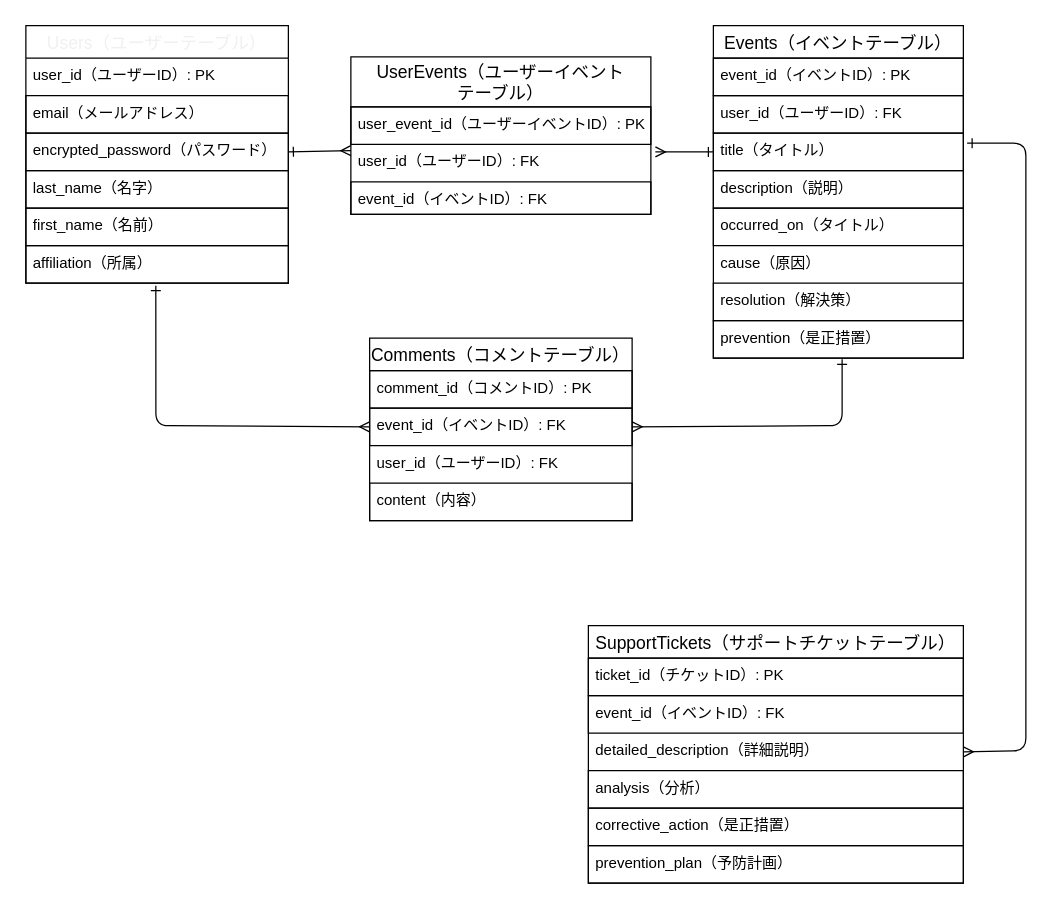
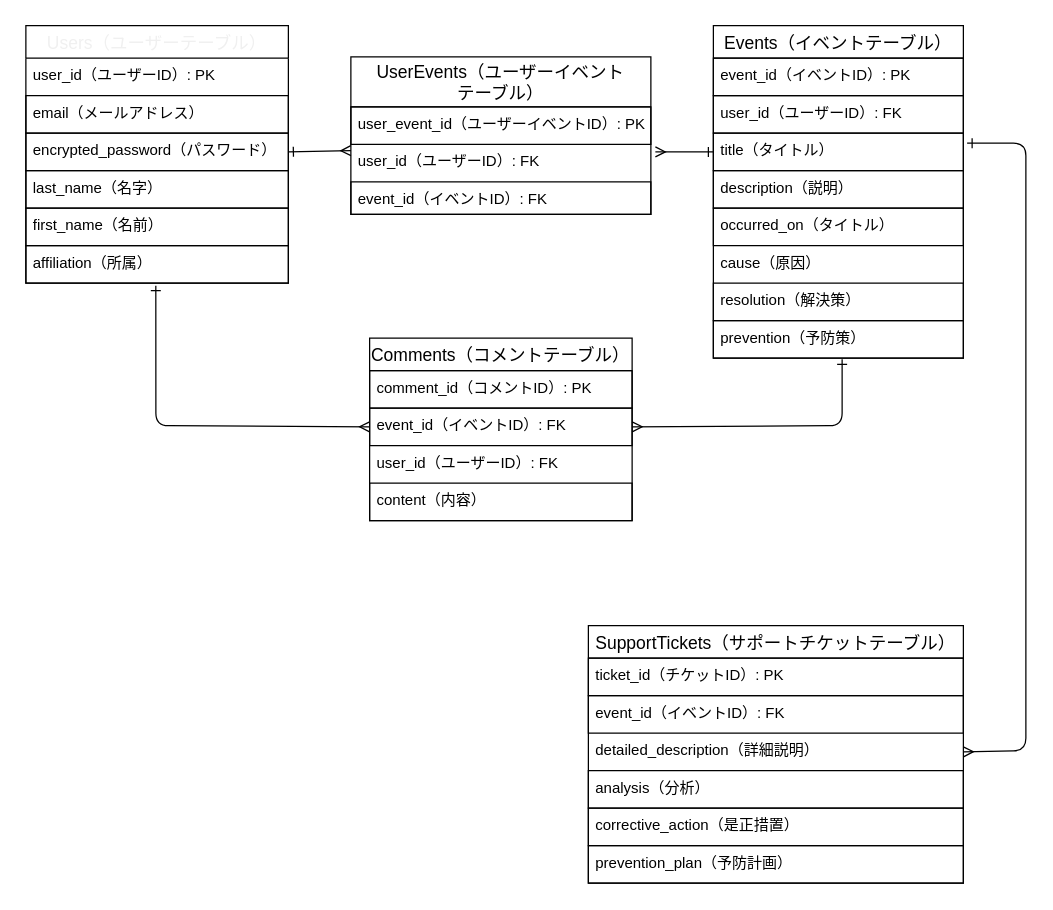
- <mxCell id="17" value="prevention（是正措置）" style="text;strokeColor=default;fillColor=none;spacingLeft=4;spacingRight=4;overflow=hidden;rotatable=0;points=[[0,0.5],[1,0.5]];portConstraint=eastwest;fontSize=12;" vertex="1" parent="9"><mxGeometry y="236" width="200" height="30" as="geometry" /></mxCell>
+ <mxCell id="17" value="prevention（予防策）" style="text;strokeColor=default;fillColor=none;spacingLeft=4;spacingRight=4;overflow=hidden;rotatable=0;points=[[0,0.5],[1,0.5]];portConstraint=eastwest;fontSize=12;" vertex="1" parent="9"><mxGeometry y="236" width="200" height="30" as="geometry" /></mxCell>
